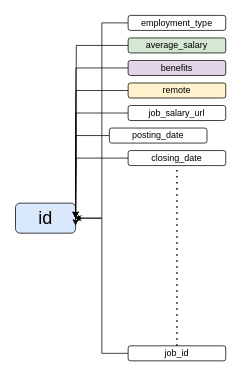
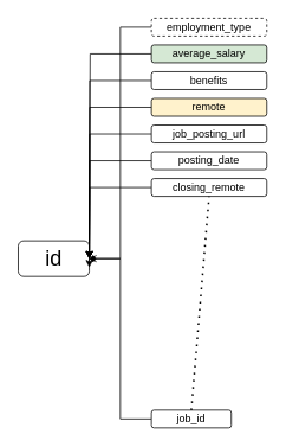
- <mxCell id="3" value="&lt;font style=&quot;font-size: 12px;&quot;&gt;employment_type&lt;/font&gt;" style="rounded=1;whiteSpace=wrap;html=1;" vertex="1" parent="1"><mxGeometry x="170" y="20" width="130" height="20" as="geometry" /></mxCell>
+ <mxCell id="3" value="&lt;font style=&quot;font-size: 12px;&quot;&gt;employment_type&lt;/font&gt;" style="rounded=1;whiteSpace=wrap;html=1;dashed=1;" vertex="1" parent="1"><mxGeometry x="170" y="20" width="130" height="20" as="geometry" /></mxCell>
- <mxCell id="8" value="&lt;font style=&quot;font-size: 12px;&quot;&gt;benefits&lt;/font&gt;" style="rounded=1;whiteSpace=wrap;html=1;fillColor=#e1d5e7;" vertex="1" parent="1"><mxGeometry x="170" y="80" width="130" height="20" as="geometry" /></mxCell>
+ <mxCell id="8" value="&lt;font style=&quot;font-size: 12px;&quot;&gt;benefits&lt;/font&gt;" style="rounded=1;whiteSpace=wrap;html=1;" vertex="1" parent="1"><mxGeometry x="170" y="80" width="130" height="20" as="geometry" /></mxCell>
- <mxCell id="12" value="&lt;font style=&quot;font-size: 12px;&quot;&gt;job_salary_url&lt;/font&gt;" style="rounded=1;whiteSpace=wrap;html=1;" vertex="1" parent="1"><mxGeometry x="170" y="140" width="130" height="20" as="geometry" /></mxCell>
+ <mxCell id="12" value="&lt;font style=&quot;font-size: 12px;&quot;&gt;job_posting_url&lt;/font&gt;" style="rounded=1;whiteSpace=wrap;html=1;" vertex="1" parent="1"><mxGeometry x="170" y="140" width="130" height="20" as="geometry" /></mxCell>
- <mxCell id="14" value="&lt;font style=&quot;font-size: 12px;&quot;&gt;posting_date&lt;/font&gt;" style="rounded=1;whiteSpace=wrap;html=1;" vertex="1" parent="1"><mxGeometry x="145" y="170" width="130" height="20" as="geometry" /></mxCell>
+ <mxCell id="14" value="&lt;font style=&quot;font-size: 12px;&quot;&gt;posting_date&lt;/font&gt;" style="rounded=1;whiteSpace=wrap;html=1;" vertex="1" parent="1"><mxGeometry x="170" y="170" width="130" height="20" as="geometry" /></mxCell>
- <mxCell id="16" value="&lt;font style=&quot;font-size: 12px;&quot;&gt;closing_date&lt;/font&gt;" style="rounded=1;whiteSpace=wrap;html=1;" vertex="1" parent="1"><mxGeometry x="170" y="200" width="130" height="20" as="geometry" /></mxCell>
+ <mxCell id="16" value="&lt;font style=&quot;font-size: 12px;&quot;&gt;closing_remote&lt;/font&gt;" style="rounded=1;whiteSpace=wrap;html=1;" vertex="1" parent="1"><mxGeometry x="170" y="200" width="130" height="20" as="geometry" /></mxCell>
- <mxCell id="4" value="&lt;font style=&quot;font-size: 24px;&quot;&gt;id&lt;/font&gt;" style="rounded=1;whiteSpace=wrap;html=1;fillColor=#dae8fc;" vertex="1" parent="1"><mxGeometry x="20" y="270" width="80" height="40" as="geometry" /></mxCell>
+ <mxCell id="4" value="&lt;font style=&quot;font-size: 24px;&quot;&gt;id&lt;/font&gt;" style="rounded=1;whiteSpace=wrap;html=1;" vertex="1" parent="1"><mxGeometry x="20" y="270" width="80" height="40" as="geometry" /></mxCell>
- <mxCell id="18" value="&lt;font style=&quot;font-size: 12px;&quot;&gt;job_id&lt;/font&gt;" style="rounded=1;whiteSpace=wrap;html=1;" vertex="1" parent="1"><mxGeometry x="170" y="460" width="130" height="20" as="geometry" /></mxCell>
+ <mxCell id="18" value="&lt;font style=&quot;font-size: 12px;&quot;&gt;job_id&lt;/font&gt;" style="rounded=1;whiteSpace=wrap;html=1;" vertex="1" parent="1"><mxGeometry x="170" y="460" width="90" height="20" as="geometry" /></mxCell>
